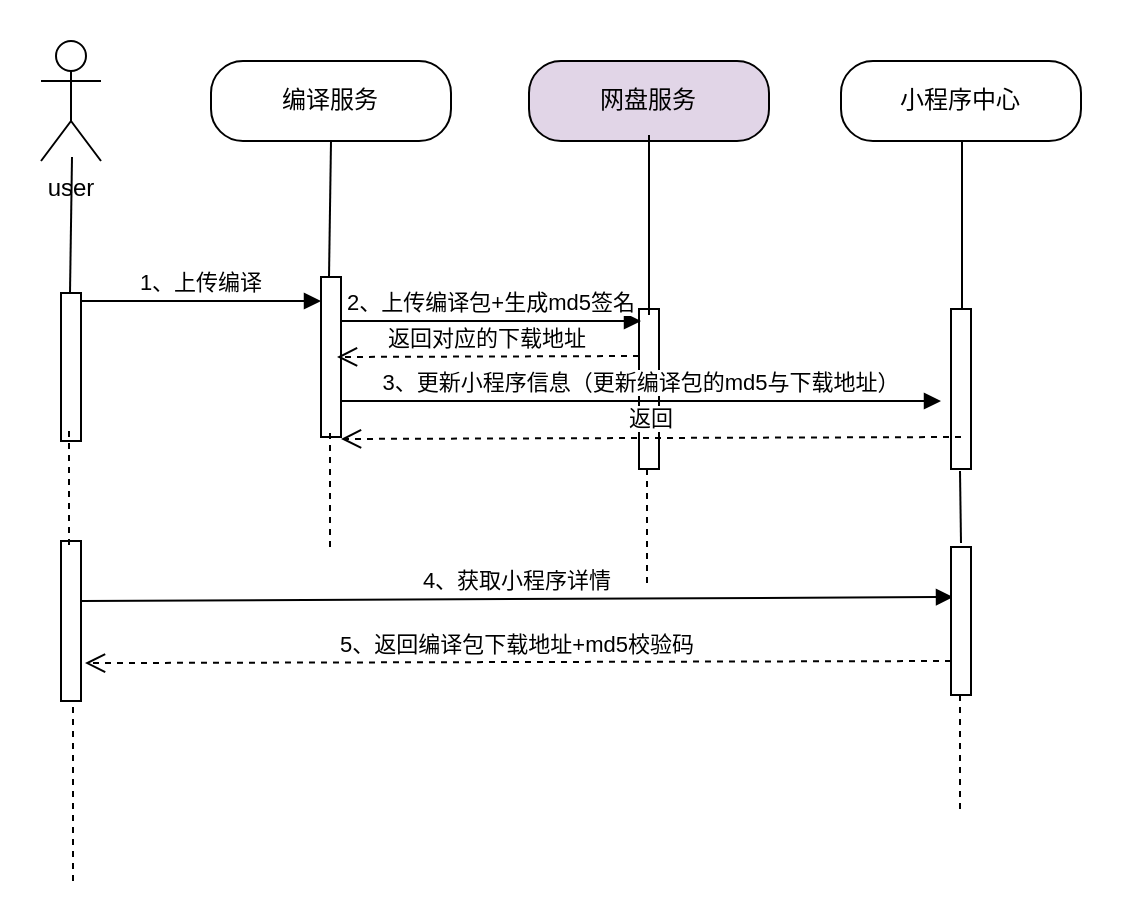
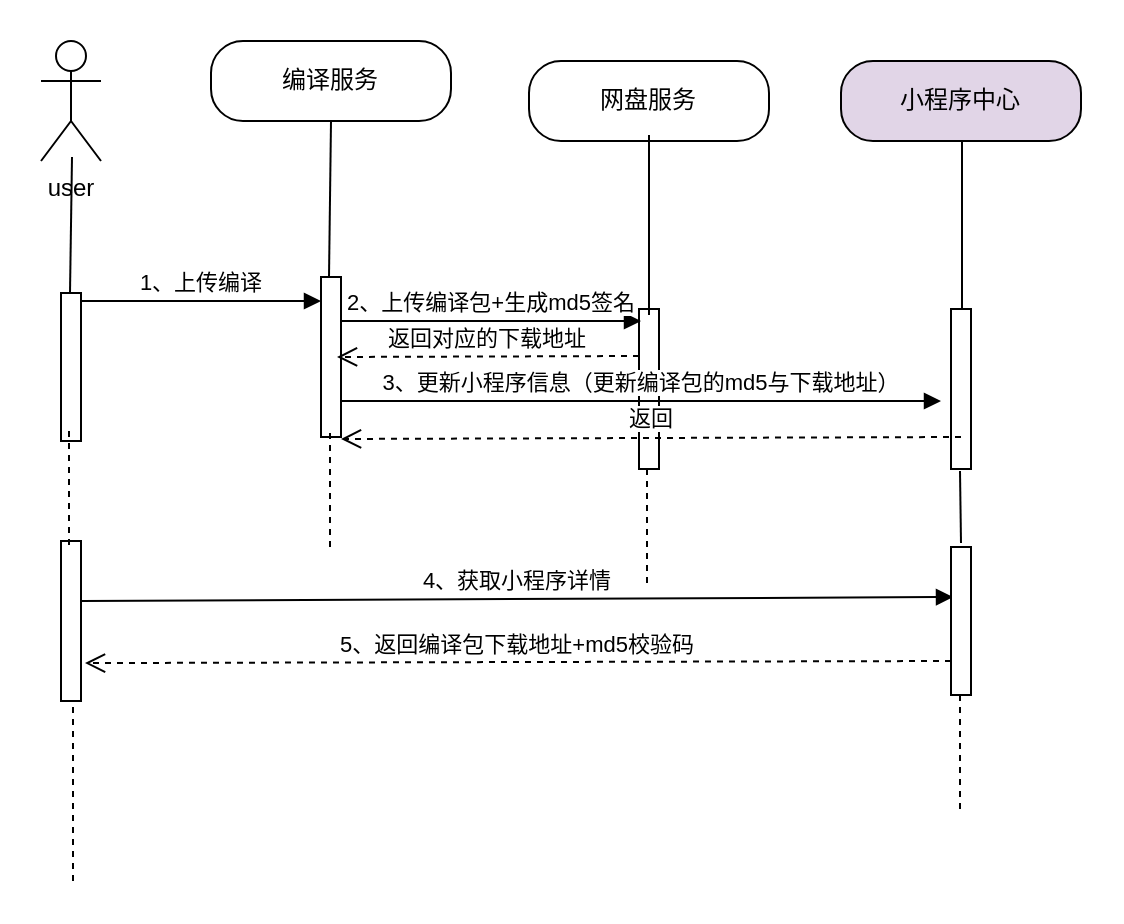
- <mxCell id="3" value="编译服务" style="rounded=1;whiteSpace=wrap;html=1;arcSize=40;" vertex="1" parent="1"><mxGeometry x="105" y="30" width="120" height="40" as="geometry" /></mxCell>
+ <mxCell id="3" value="编译服务" style="rounded=1;whiteSpace=wrap;html=1;arcSize=40;" vertex="1" parent="1"><mxGeometry x="105" y="20" width="120" height="40" as="geometry" /></mxCell>
- <mxCell id="7" value="网盘服务" style="rounded=1;whiteSpace=wrap;html=1;arcSize=40;fillColor=#e1d5e7;" vertex="1" parent="1"><mxGeometry x="264" y="30" width="120" height="40" as="geometry" /></mxCell>
+ <mxCell id="7" value="网盘服务" style="rounded=1;whiteSpace=wrap;html=1;arcSize=40;" vertex="1" parent="1"><mxGeometry x="264" y="30" width="120" height="40" as="geometry" /></mxCell>
- <mxCell id="9" value="小程序中心" style="rounded=1;whiteSpace=wrap;html=1;arcSize=40;" vertex="1" parent="1"><mxGeometry x="420" y="30" width="120" height="40" as="geometry" /></mxCell>
+ <mxCell id="9" value="小程序中心" style="rounded=1;whiteSpace=wrap;html=1;arcSize=40;fillColor=#e1d5e7;" vertex="1" parent="1"><mxGeometry x="420" y="30" width="120" height="40" as="geometry" /></mxCell>
